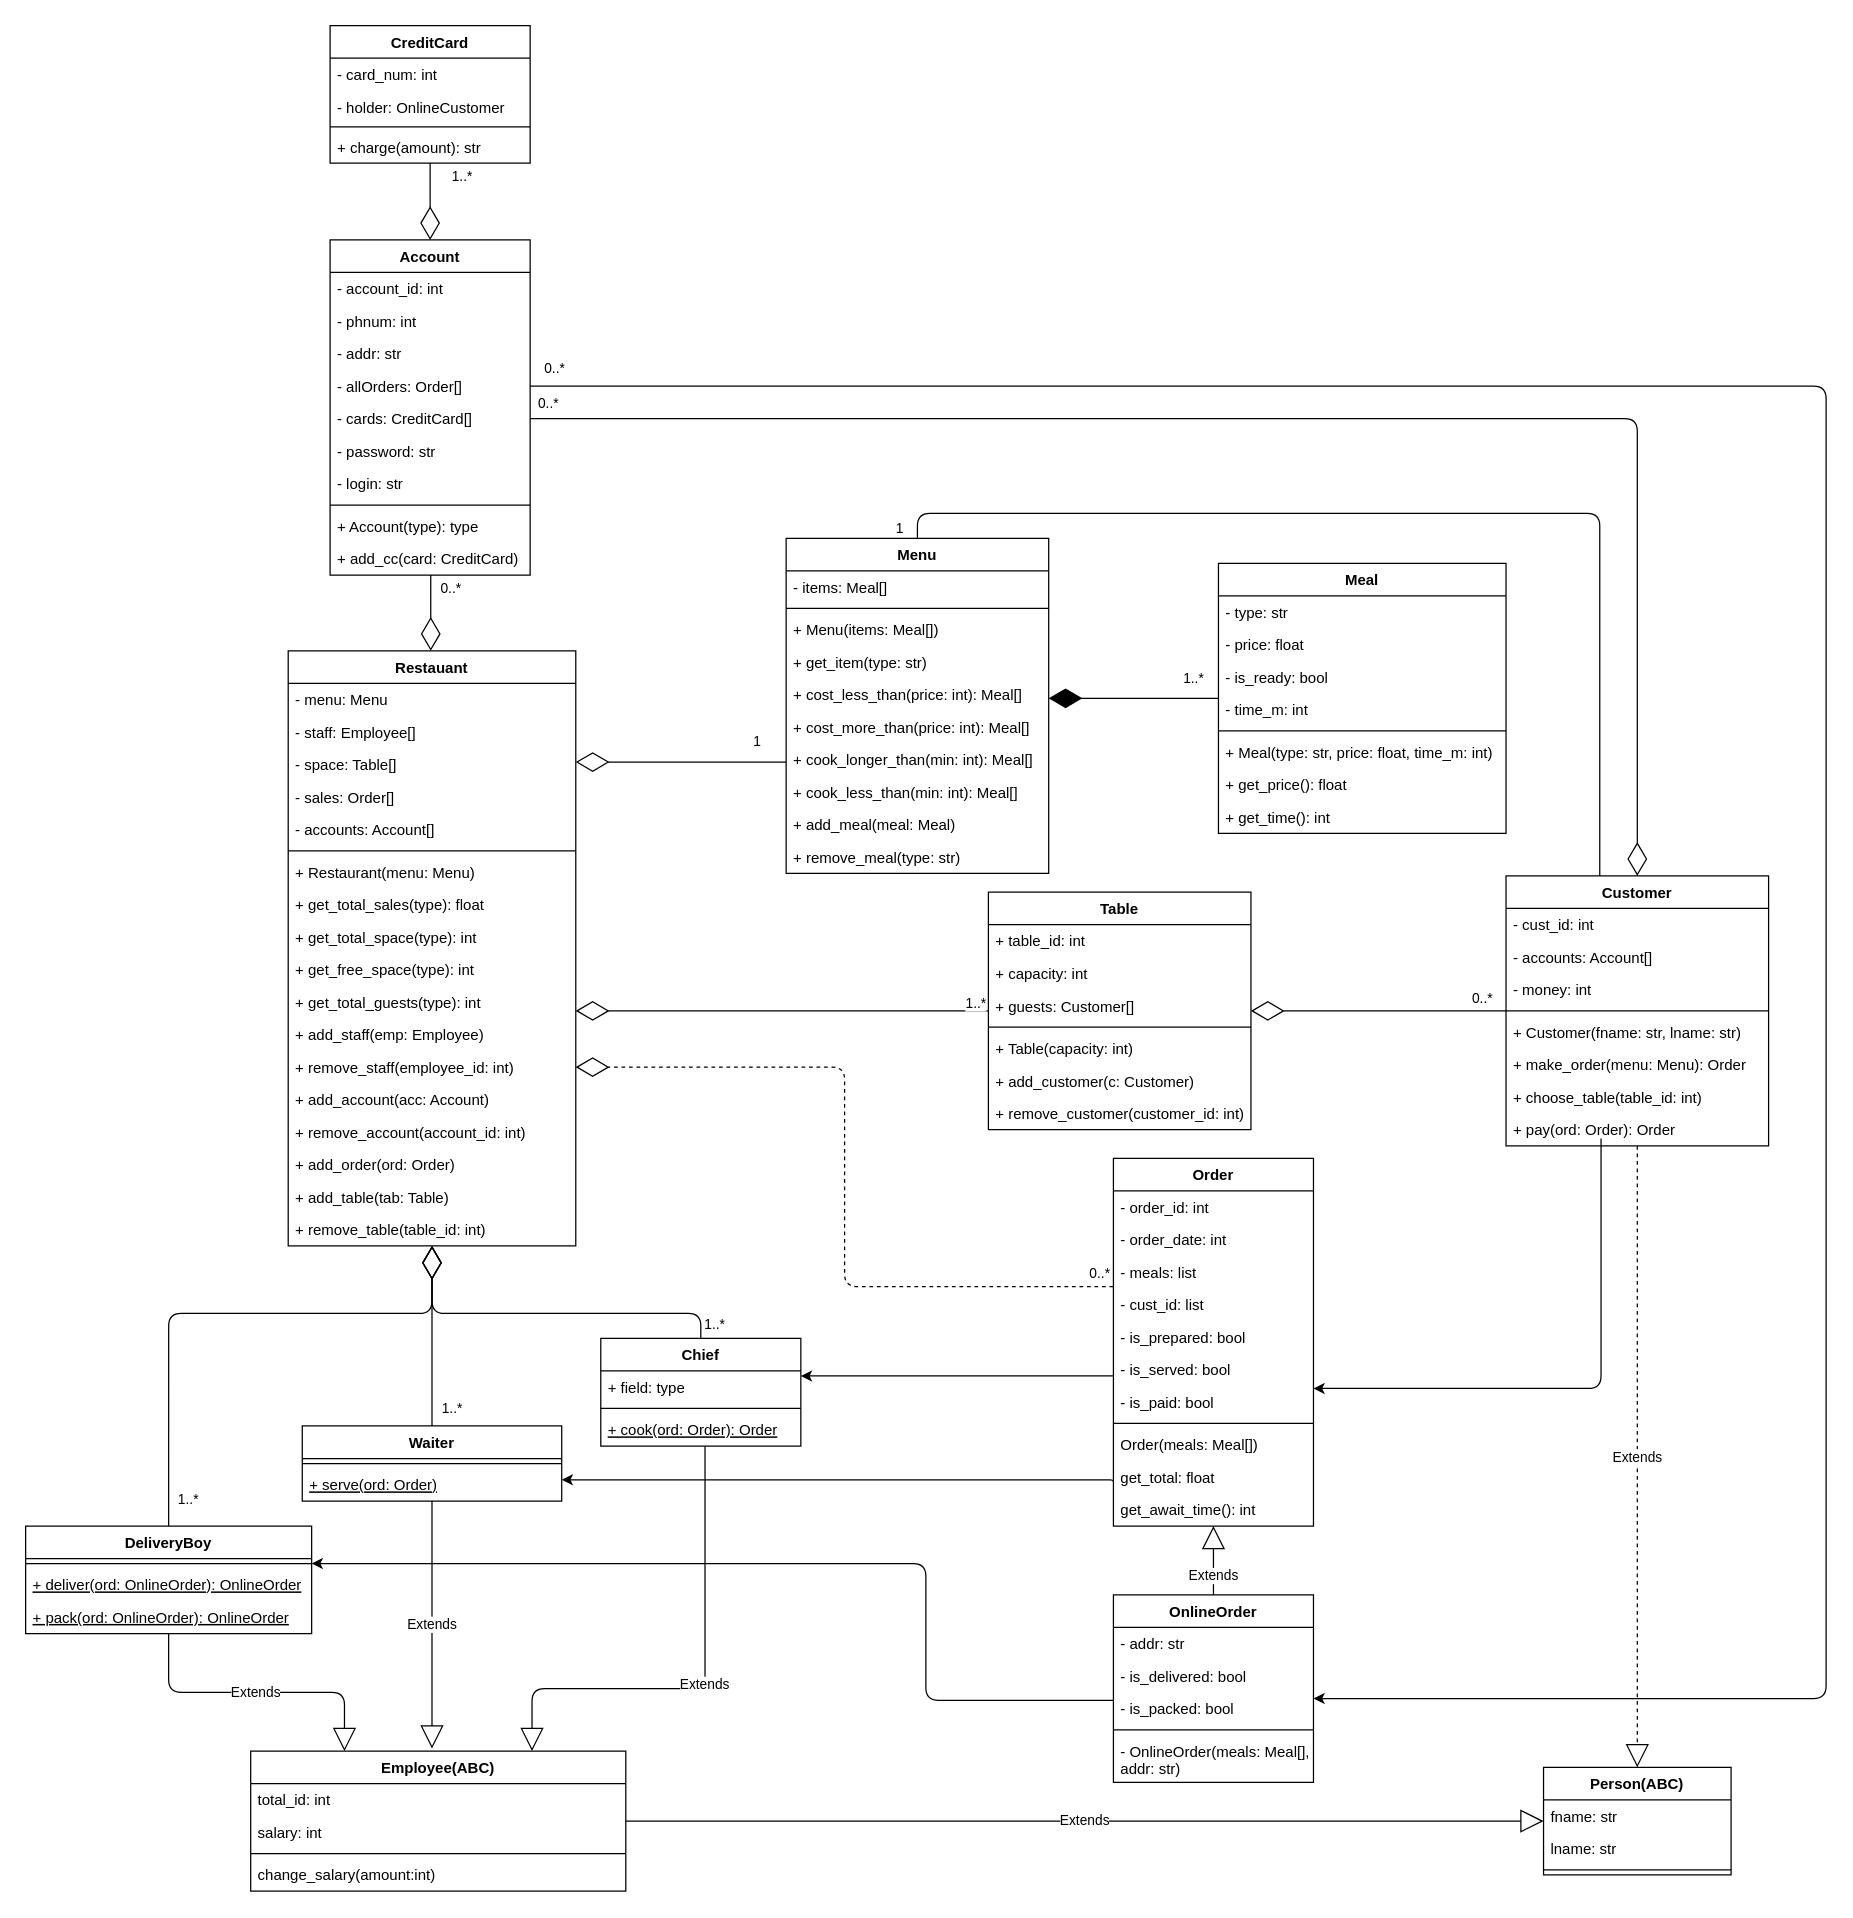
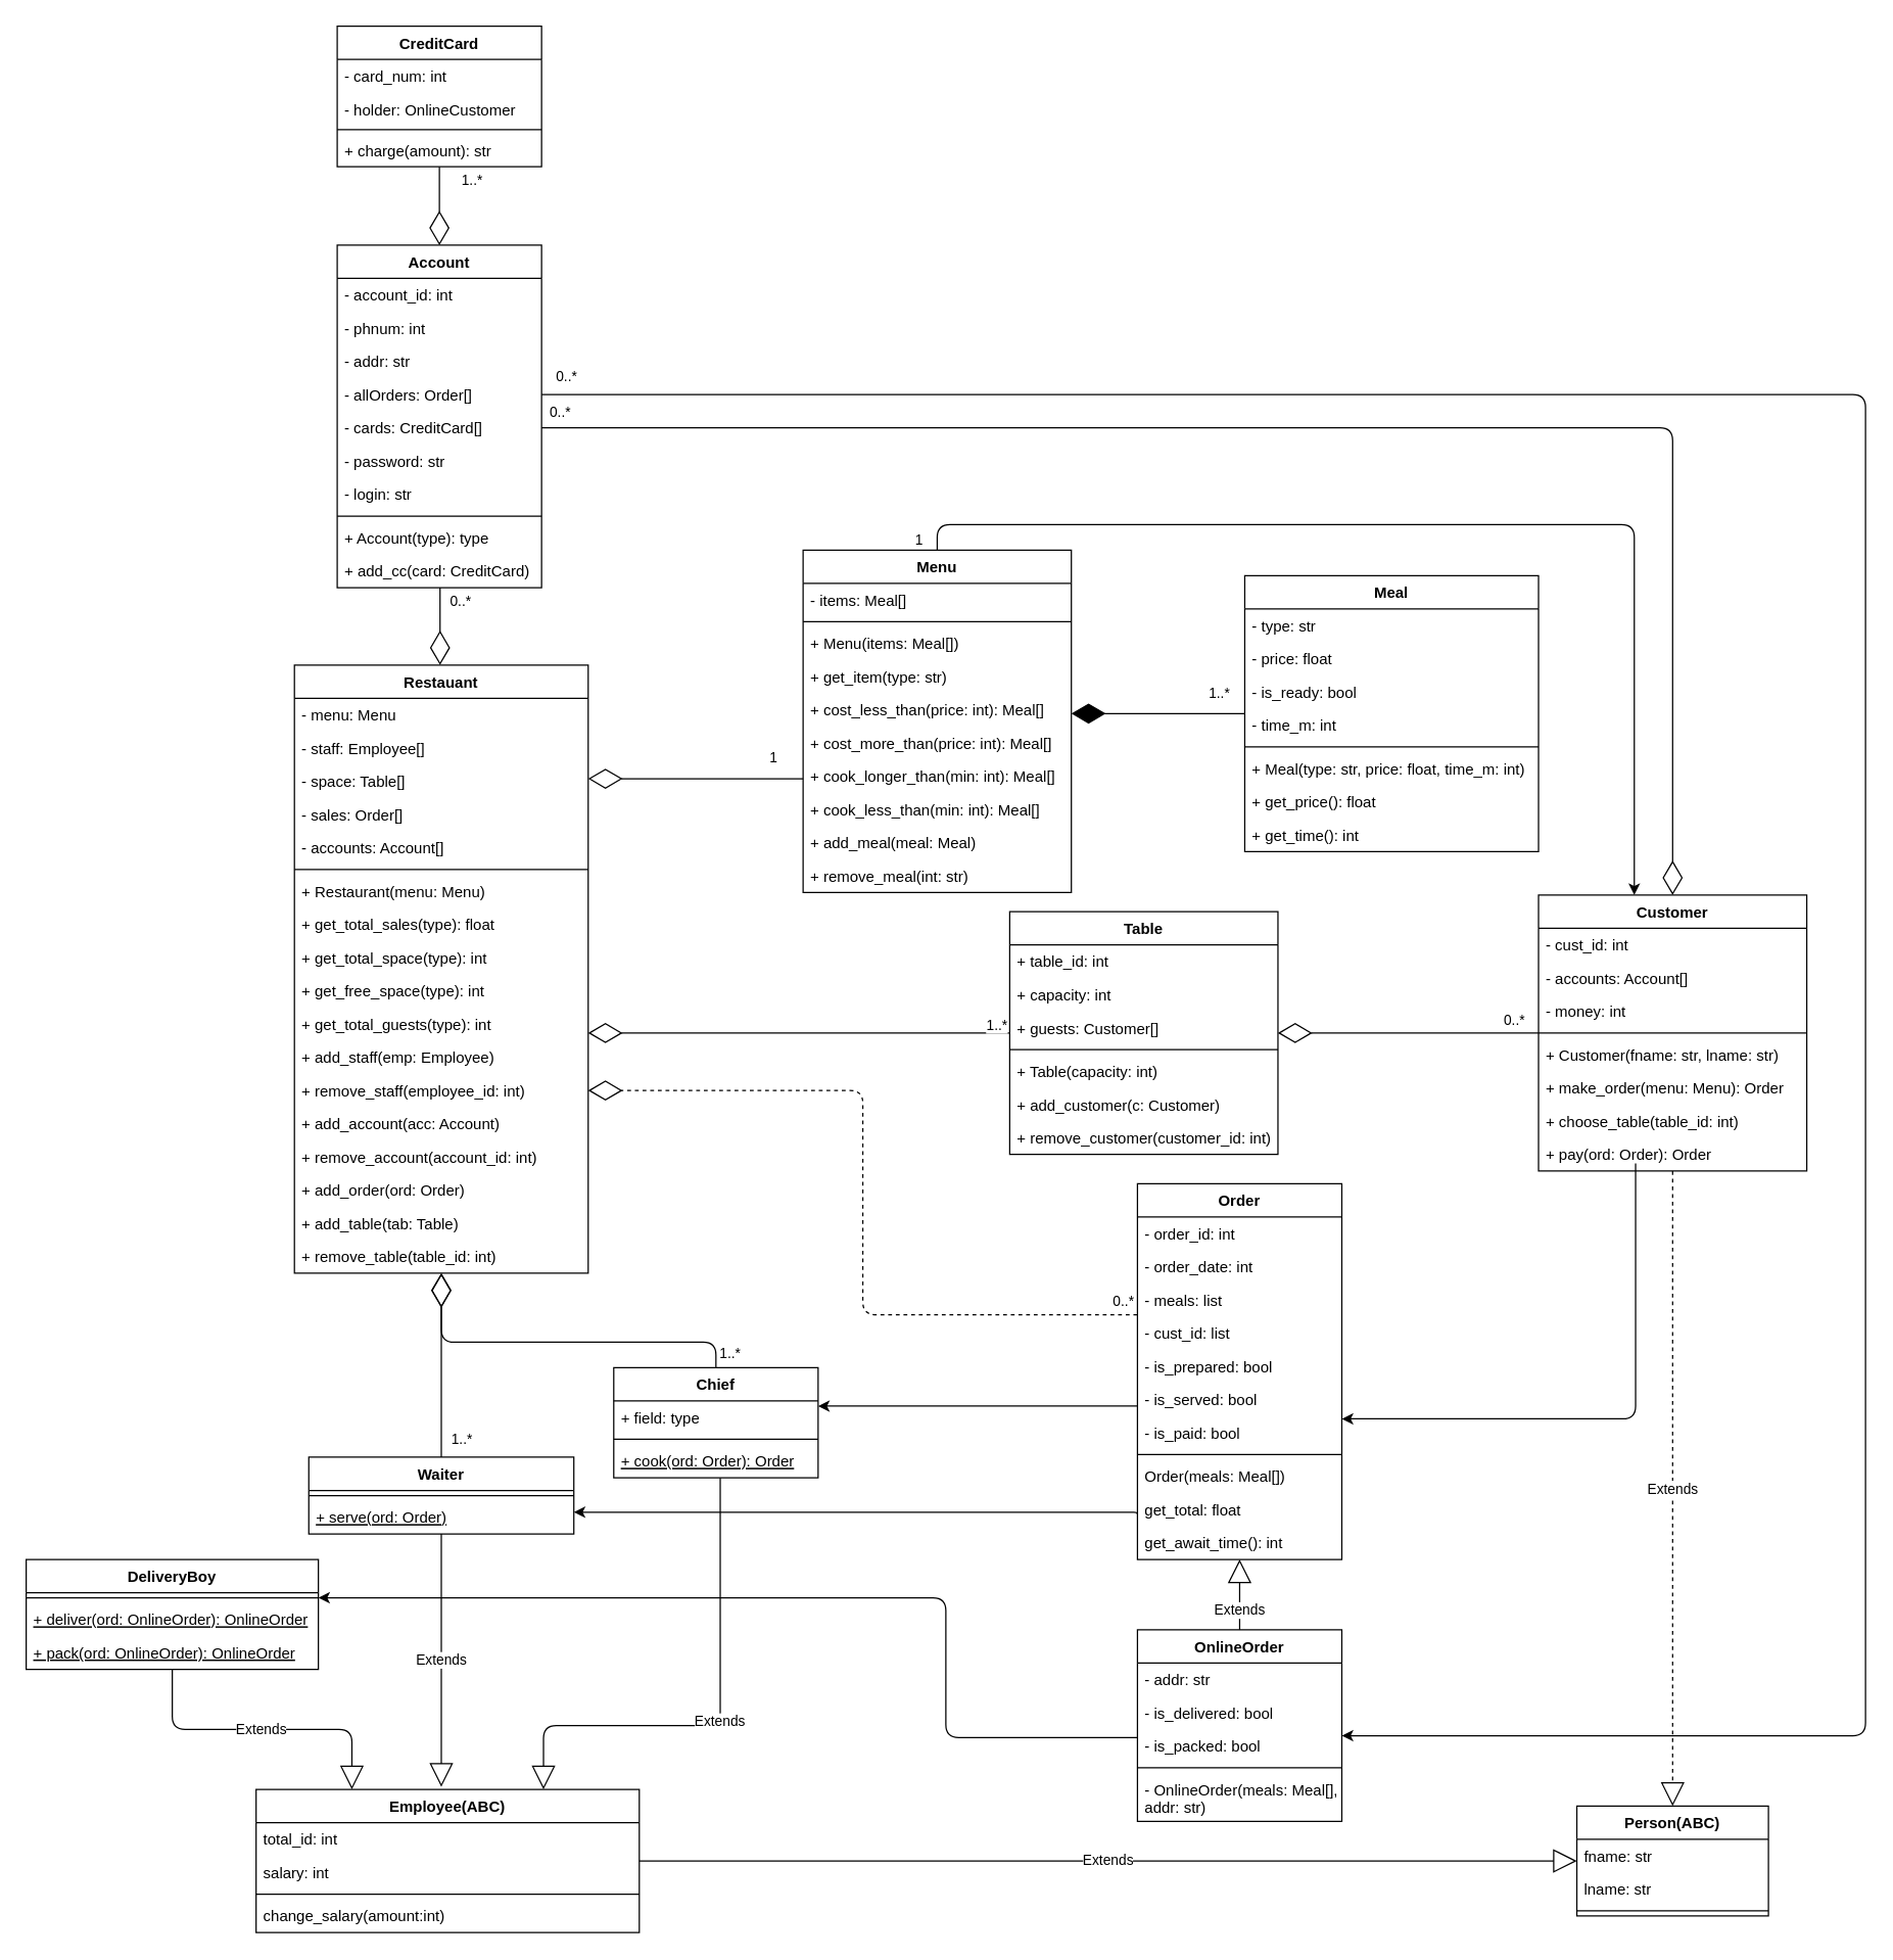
- <mxCell id="108" value="+ remove_meal(type: str)" style="text;strokeColor=none;fillColor=none;align=left;verticalAlign=top;spacingLeft=4;spacingRight=4;overflow=hidden;rotatable=0;points=[[0,0.5],[1,0.5]];portConstraint=eastwest;" vertex="1" parent="98"><mxGeometry y="242" width="210" height="26" as="geometry" /></mxCell>
+ <mxCell id="108" value="+ remove_meal(int: str)" style="text;strokeColor=none;fillColor=none;align=left;verticalAlign=top;spacingLeft=4;spacingRight=4;overflow=hidden;rotatable=0;points=[[0,0.5],[1,0.5]];portConstraint=eastwest;" vertex="1" parent="98"><mxGeometry y="242" width="210" height="26" as="geometry" /></mxCell>
- <mxCell id="96" style="edgeStyle=elbowEdgeStyle;rounded=1;orthogonalLoop=1;jettySize=auto;elbow=vertical;html=1;exitX=0.5;exitY=0;exitDx=0;exitDy=0;entryX=0.357;entryY=0;entryDx=0;entryDy=0;entryPerimeter=0;endArrow=none;" edge="1" parent="1" source="98" target="26"><mxGeometry relative="1" as="geometry"><mxPoint x="1276" y="773" as="targetPoint" /><Array as="points"><mxPoint x="740" y="410" /></Array></mxGeometry></mxCell>
+ <mxCell id="96" style="edgeStyle=elbowEdgeStyle;rounded=1;orthogonalLoop=1;jettySize=auto;elbow=vertical;html=1;exitX=0.5;exitY=0;exitDx=0;exitDy=0;entryX=0.357;entryY=0;entryDx=0;entryDy=0;entryPerimeter=0;" edge="1" parent="1" source="98" target="26"><mxGeometry relative="1" as="geometry"><mxPoint x="1276" y="773" as="targetPoint" /><Array as="points"><mxPoint x="740" y="410" /></Array></mxGeometry></mxCell>
- <mxCell id="115" value="" style="endArrow=diamondThin;endFill=0;endSize=24;html=1;edgeStyle=orthogonalEdgeStyle;exitX=0.5;exitY=0;exitDx=0;exitDy=0;" edge="1" parent="1" source="134" target="76"><mxGeometry width="160" relative="1" as="geometry"><mxPoint x="190" y="1060" as="sourcePoint" /><mxPoint x="350" y="1060" as="targetPoint" /><Array as="points"><mxPoint x="135" y="1050" /><mxPoint x="345" y="1050" /></Array></mxGeometry></mxCell>
- <mxCell id="116" value="1..*" style="edgeLabel;html=1;align=center;verticalAlign=middle;resizable=0;points=[];" vertex="1" connectable="0" parent="115"><mxGeometry x="-0.81" y="-1" relative="1" as="geometry"><mxPoint x="14" y="19" as="offset" /></mxGeometry></mxCell>
